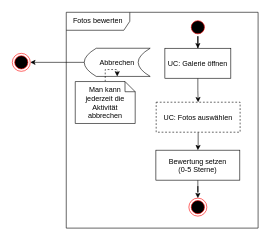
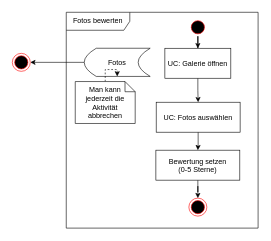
- <mxCell id="9" value="Abbrechen" style="shape=dataStorage;whiteSpace=wrap;html=1;fixedSize=1;" vertex="1" parent="1"><mxGeometry x="140" y="80" width="110" height="47" as="geometry" /></mxCell>
+ <mxCell id="9" value="Fotos" style="shape=dataStorage;whiteSpace=wrap;html=1;fixedSize=1;" vertex="1" parent="1"><mxGeometry x="140" y="80" width="110" height="47" as="geometry" /></mxCell>
- <mxCell id="13" value="UC: Fotos auswählen" style="dashed=1;" vertex="1" parent="1"><mxGeometry x="260" y="170" width="140" height="50" as="geometry" /></mxCell>
+ <mxCell id="13" value="UC: Fotos auswählen" style="" vertex="1" parent="1"><mxGeometry x="260" y="170" width="140" height="50" as="geometry" /></mxCell>
